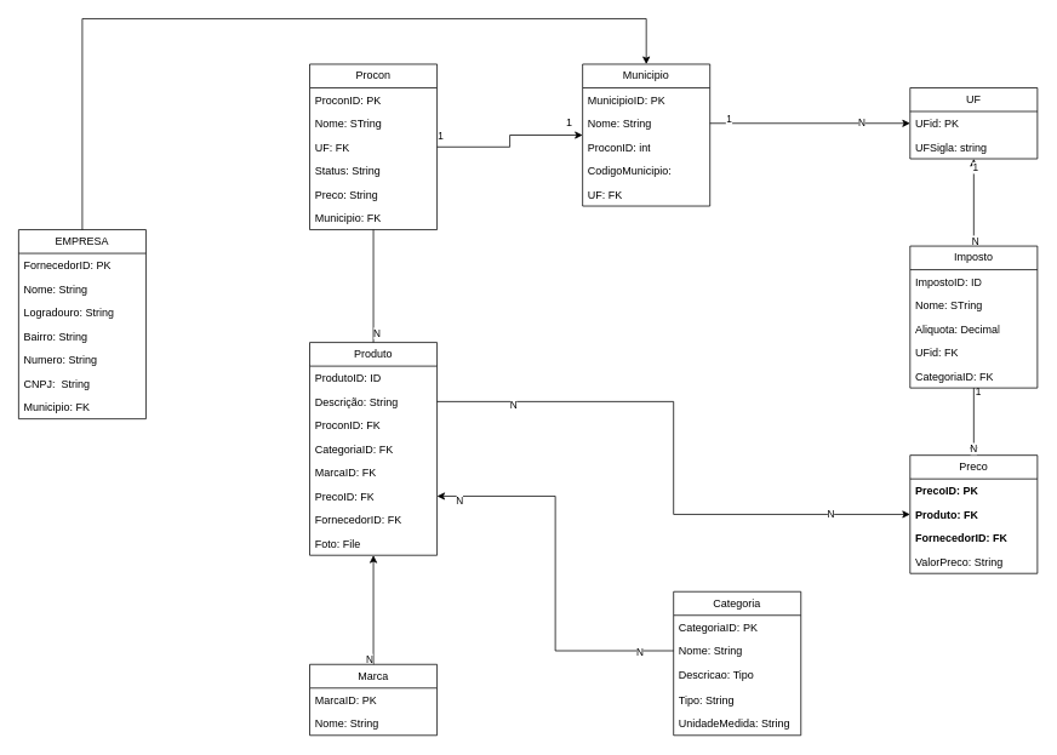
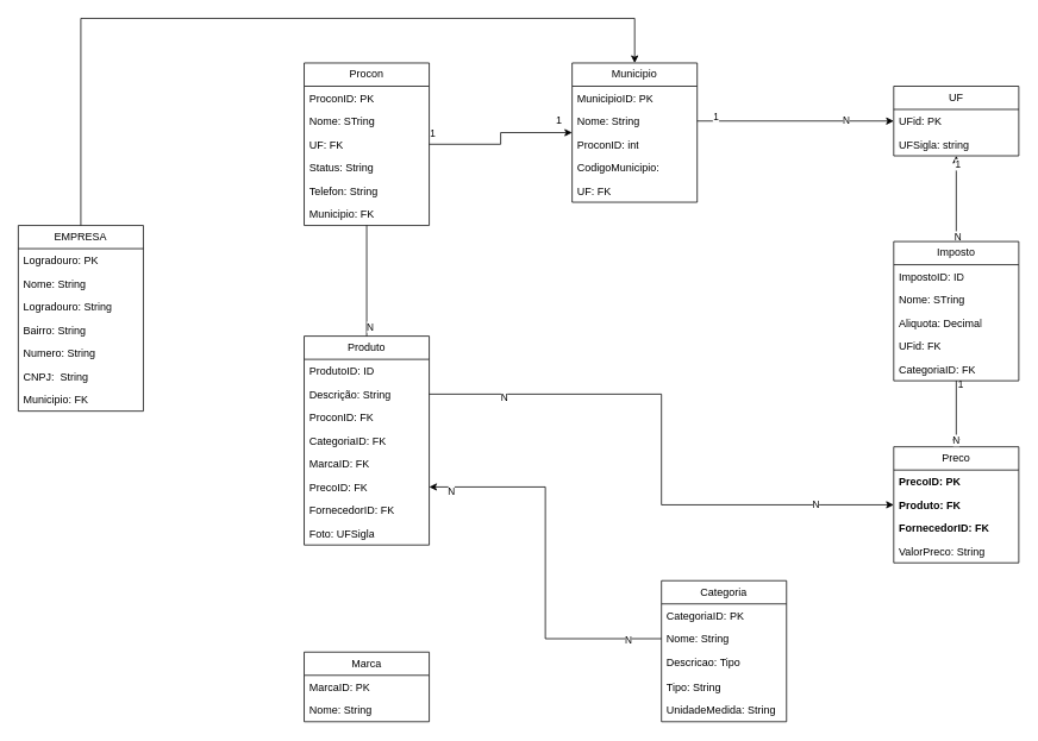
- <mxCell id="9" value="Preco: String" style="text;strokeColor=none;fillColor=none;align=left;verticalAlign=top;spacingLeft=4;spacingRight=4;overflow=hidden;rotatable=0;points=[[0,0.5],[1,0.5]];portConstraint=eastwest;whiteSpace=wrap;html=1;" parent="4" vertex="1"><mxGeometry y="130" width="140" height="26" as="geometry" /></mxCell>
+ <mxCell id="9" value="Telefon: String" style="text;strokeColor=none;fillColor=none;align=left;verticalAlign=top;spacingLeft=4;spacingRight=4;overflow=hidden;rotatable=0;points=[[0,0.5],[1,0.5]];portConstraint=eastwest;whiteSpace=wrap;html=1;" parent="4" vertex="1"><mxGeometry y="130" width="140" height="26" as="geometry" /></mxCell>
- <mxCell id="36" value="FornecedorID: PK" style="text;strokeColor=none;fillColor=none;align=left;verticalAlign=top;spacingLeft=4;spacingRight=4;overflow=hidden;rotatable=0;points=[[0,0.5],[1,0.5]];portConstraint=eastwest;whiteSpace=wrap;html=1;" parent="35" vertex="1"><mxGeometry y="26" width="140" height="26" as="geometry" /></mxCell>
+ <mxCell id="36" value="Logradouro: PK" style="text;strokeColor=none;fillColor=none;align=left;verticalAlign=top;spacingLeft=4;spacingRight=4;overflow=hidden;rotatable=0;points=[[0,0.5],[1,0.5]];portConstraint=eastwest;whiteSpace=wrap;html=1;" parent="35" vertex="1"><mxGeometry y="26" width="140" height="26" as="geometry" /></mxCell>
- <mxCell id="33" value="Foto: File" style="text;strokeColor=none;fillColor=none;align=left;verticalAlign=top;spacingLeft=4;spacingRight=4;overflow=hidden;rotatable=0;points=[[0,0.5],[1,0.5]];portConstraint=eastwest;whiteSpace=wrap;html=1;" parent="25" vertex="1"><mxGeometry y="208" width="140" height="26" as="geometry" /></mxCell>
+ <mxCell id="33" value="Foto: UFSigla" style="text;strokeColor=none;fillColor=none;align=left;verticalAlign=top;spacingLeft=4;spacingRight=4;overflow=hidden;rotatable=0;points=[[0,0.5],[1,0.5]];portConstraint=eastwest;whiteSpace=wrap;html=1;" parent="25" vertex="1"><mxGeometry y="208" width="140" height="26" as="geometry" /></mxCell>
- <mxCell id="72" style="edgeStyle=orthogonalEdgeStyle;rounded=0;orthogonalLoop=1;jettySize=auto;html=1;" parent="1" source="74" target="25" edge="1"><mxGeometry relative="1" as="geometry" /></mxCell>
- <mxCell id="73" value="N" style="edgeLabel;html=1;align=center;verticalAlign=middle;resizable=0;points=[];" parent="72" vertex="1" connectable="0"><mxGeometry x="-0.894" y="5" relative="1" as="geometry"><mxPoint as="offset" /></mxGeometry></mxCell>
